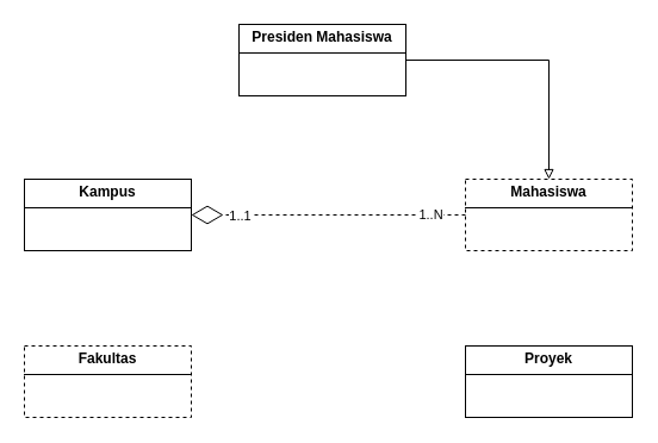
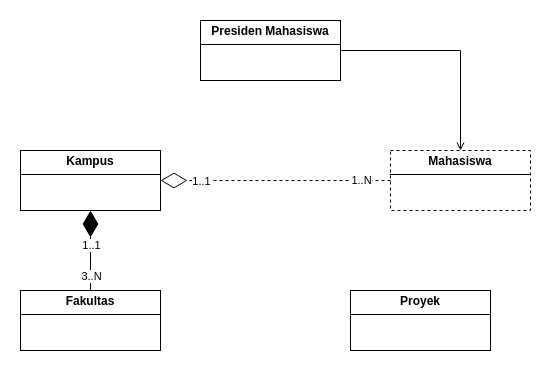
- <mxCell id="7" value="" style="endArrow=block;html=1;endFill=0;edgeStyle=elbowEdgeStyle;elbow=vertical;rounded=0;exitX=1;exitY=0.5;exitDx=0;exitDy=0;entryX=0.5;entryY=0;entryDx=0;entryDy=0;" edge="1" parent="1" source="6" target="3"><mxGeometry width="160" relative="1" as="geometry"><mxPoint x="330" y="240" as="sourcePoint" /><mxPoint x="470" y="146" as="targetPoint" /><Array as="points"><mxPoint x="450" y="50" /></Array></mxGeometry></mxCell>
+ <mxCell id="7" value="" style="endArrow=open;html=1;endFill=0;edgeStyle=elbowEdgeStyle;elbow=vertical;rounded=0;exitX=1;exitY=0.5;exitDx=0;exitDy=0;entryX=0.5;entryY=0;entryDx=0;entryDy=0;" edge="1" parent="1" source="6" target="3"><mxGeometry width="160" relative="1" as="geometry"><mxPoint x="330" y="240" as="sourcePoint" /><mxPoint x="470" y="146" as="targetPoint" /><Array as="points"><mxPoint x="450" y="50" /></Array></mxGeometry></mxCell>
+ <mxCell id="8" value="" style="endArrow=diamondThin;endFill=1;endSize=24;html=1;rounded=0;entryX=0.5;entryY=1;entryDx=0;entryDy=0;exitX=0.5;exitY=0;exitDx=0;exitDy=0;" edge="1" parent="1" source="4" target="2"><mxGeometry width="160" relative="1" as="geometry"><mxPoint x="270" y="220" as="sourcePoint" /><mxPoint x="430" y="220" as="targetPoint" /></mxGeometry></mxCell>
+ <mxCell id="9" value="1..1" style="edgeLabel;html=1;align=center;verticalAlign=middle;resizable=0;points=[];" vertex="1" connectable="0" parent="8"><mxGeometry x="0.142" relative="1" as="geometry"><mxPoint as="offset" /></mxGeometry></mxCell>
+ <mxCell id="10" value="3..N" style="edgeLabel;html=1;align=center;verticalAlign=middle;resizable=0;points=[];" vertex="1" connectable="0" parent="8"><mxGeometry x="-0.624" relative="1" as="geometry"><mxPoint as="offset" /></mxGeometry></mxCell>
- <mxCell id="4" value="&lt;p style=&quot;margin:0px;margin-top:4px;text-align:center;&quot;&gt;&lt;b&gt;Fakultas&lt;/b&gt;&lt;/p&gt;&lt;hr size=&quot;1&quot; style=&quot;border-style:solid;&quot;&gt;&lt;div style=&quot;height:2px;&quot;&gt;&lt;/div&gt;" style="verticalAlign=top;align=left;overflow=fill;html=1;whiteSpace=wrap;dashed=1;" vertex="1" parent="1"><mxGeometry x="20" y="290" width="140" height="60" as="geometry" /></mxCell>
+ <mxCell id="4" value="&lt;p style=&quot;margin:0px;margin-top:4px;text-align:center;&quot;&gt;&lt;b&gt;Fakultas&lt;/b&gt;&lt;/p&gt;&lt;hr size=&quot;1&quot; style=&quot;border-style:solid;&quot;&gt;&lt;div style=&quot;height:2px;&quot;&gt;&lt;/div&gt;" style="verticalAlign=top;align=left;overflow=fill;html=1;whiteSpace=wrap;" vertex="1" parent="1"><mxGeometry x="20" y="290" width="140" height="60" as="geometry" /></mxCell>
- <mxCell id="5" value="&lt;p style=&quot;margin:0px;margin-top:4px;text-align:center;&quot;&gt;&lt;b&gt;Proyek&lt;/b&gt;&lt;/p&gt;&lt;hr size=&quot;1&quot; style=&quot;border-style:solid;&quot;&gt;&lt;div style=&quot;height:2px;&quot;&gt;&lt;/div&gt;" style="verticalAlign=top;align=left;overflow=fill;html=1;whiteSpace=wrap;" vertex="1" parent="1"><mxGeometry x="390" y="290" width="140" height="60" as="geometry" /></mxCell>
+ <mxCell id="5" value="&lt;p style=&quot;margin:0px;margin-top:4px;text-align:center;&quot;&gt;&lt;b&gt;Proyek&lt;/b&gt;&lt;/p&gt;&lt;hr size=&quot;1&quot; style=&quot;border-style:solid;&quot;&gt;&lt;div style=&quot;height:2px;&quot;&gt;&lt;/div&gt;" style="verticalAlign=top;align=left;overflow=fill;html=1;whiteSpace=wrap;" vertex="1" parent="1"><mxGeometry x="350" y="290" width="140" height="60" as="geometry" /></mxCell>
